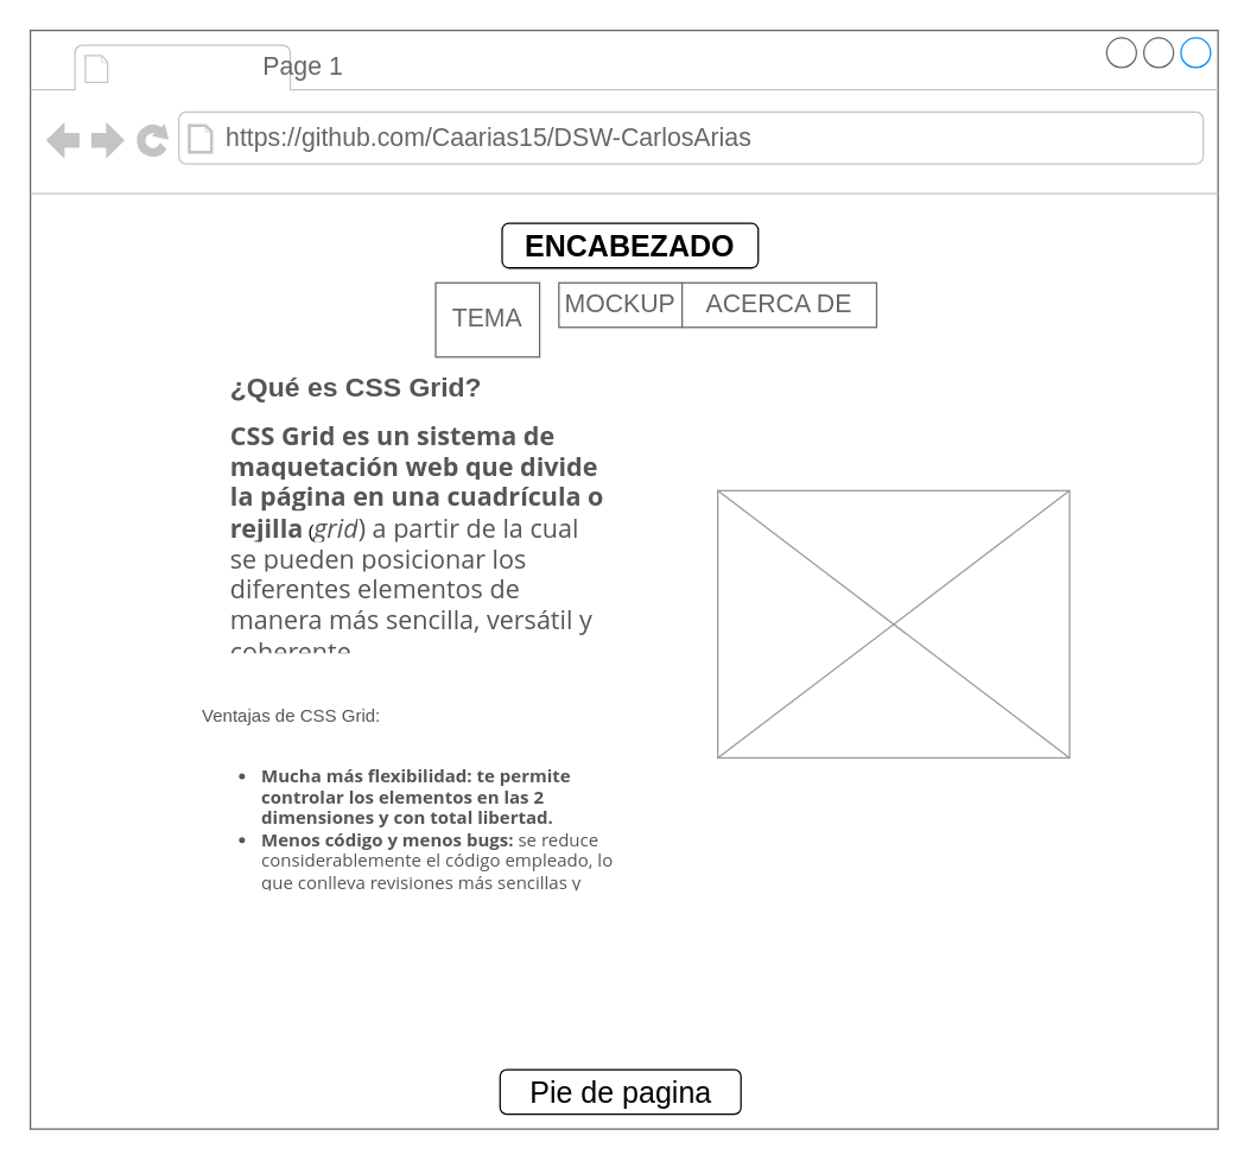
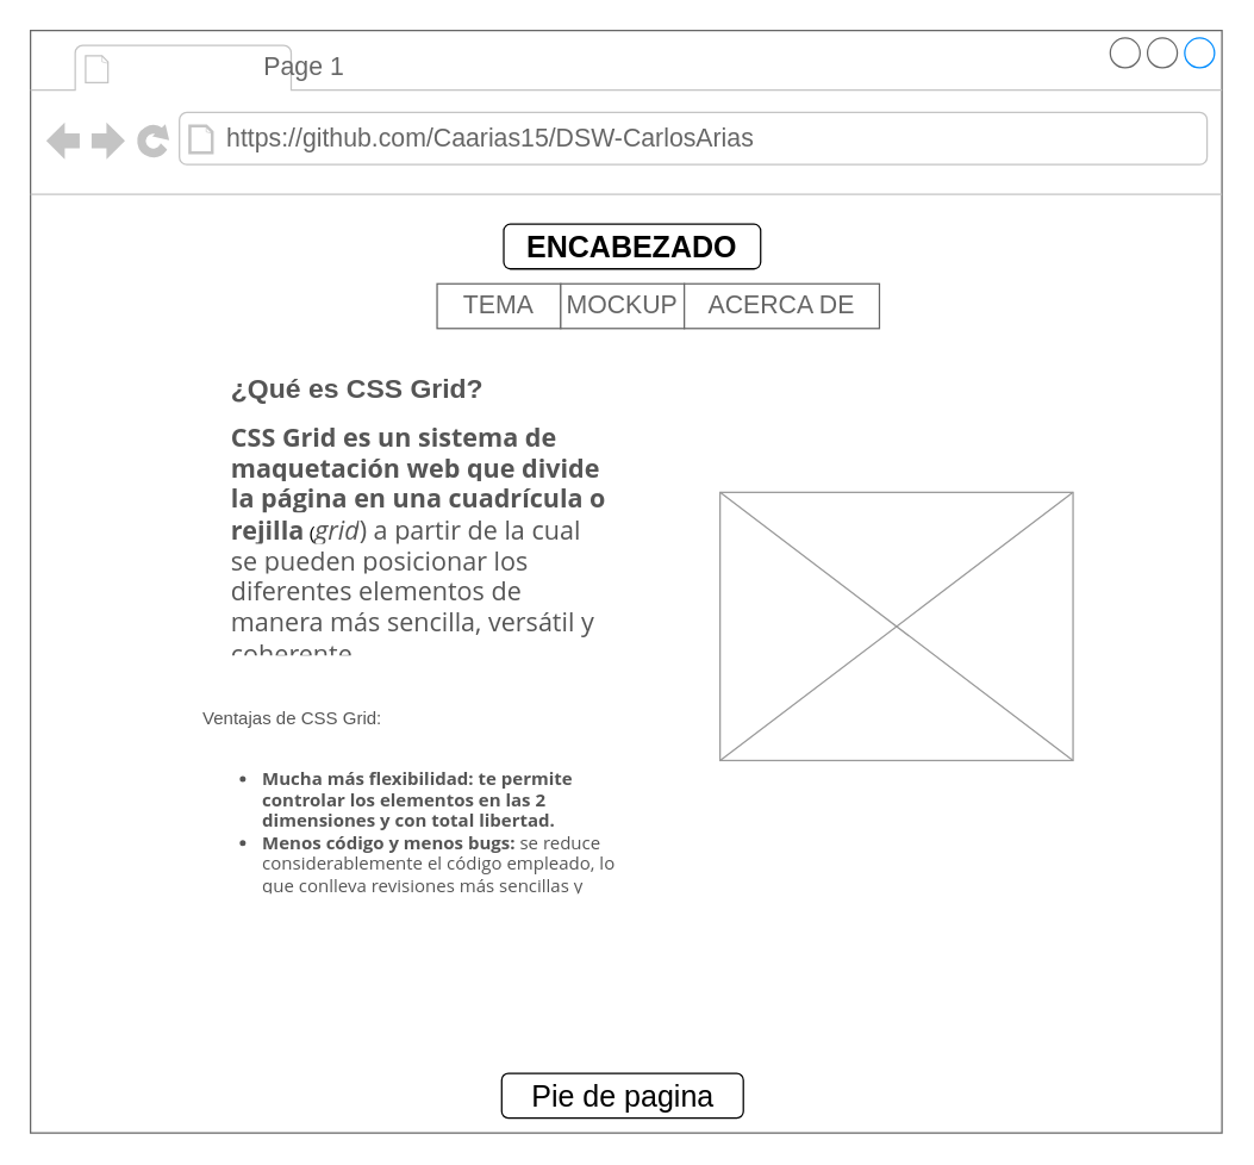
- <mxCell id="7" value="TEMA" style="strokeColor=inherit;fillColor=inherit;gradientColor=inherit;strokeWidth=1;shadow=0;dashed=0;align=center;html=1;shape=mxgraph.mockup.forms.rrect;rSize=0;fontSize=17;fontColor=#666666;whiteSpace=wrap;" parent="2" vertex="1"><mxGeometry x="273" y="170" width="70" height="50" as="geometry" /></mxCell>
+ <mxCell id="7" value="TEMA" style="strokeColor=inherit;fillColor=inherit;gradientColor=inherit;strokeWidth=1;shadow=0;dashed=0;align=center;html=1;shape=mxgraph.mockup.forms.rrect;rSize=0;fontSize=17;fontColor=#666666;whiteSpace=wrap;" parent="2" vertex="1"><mxGeometry x="273" y="170" width="83" height="30" as="geometry" /></mxCell>
